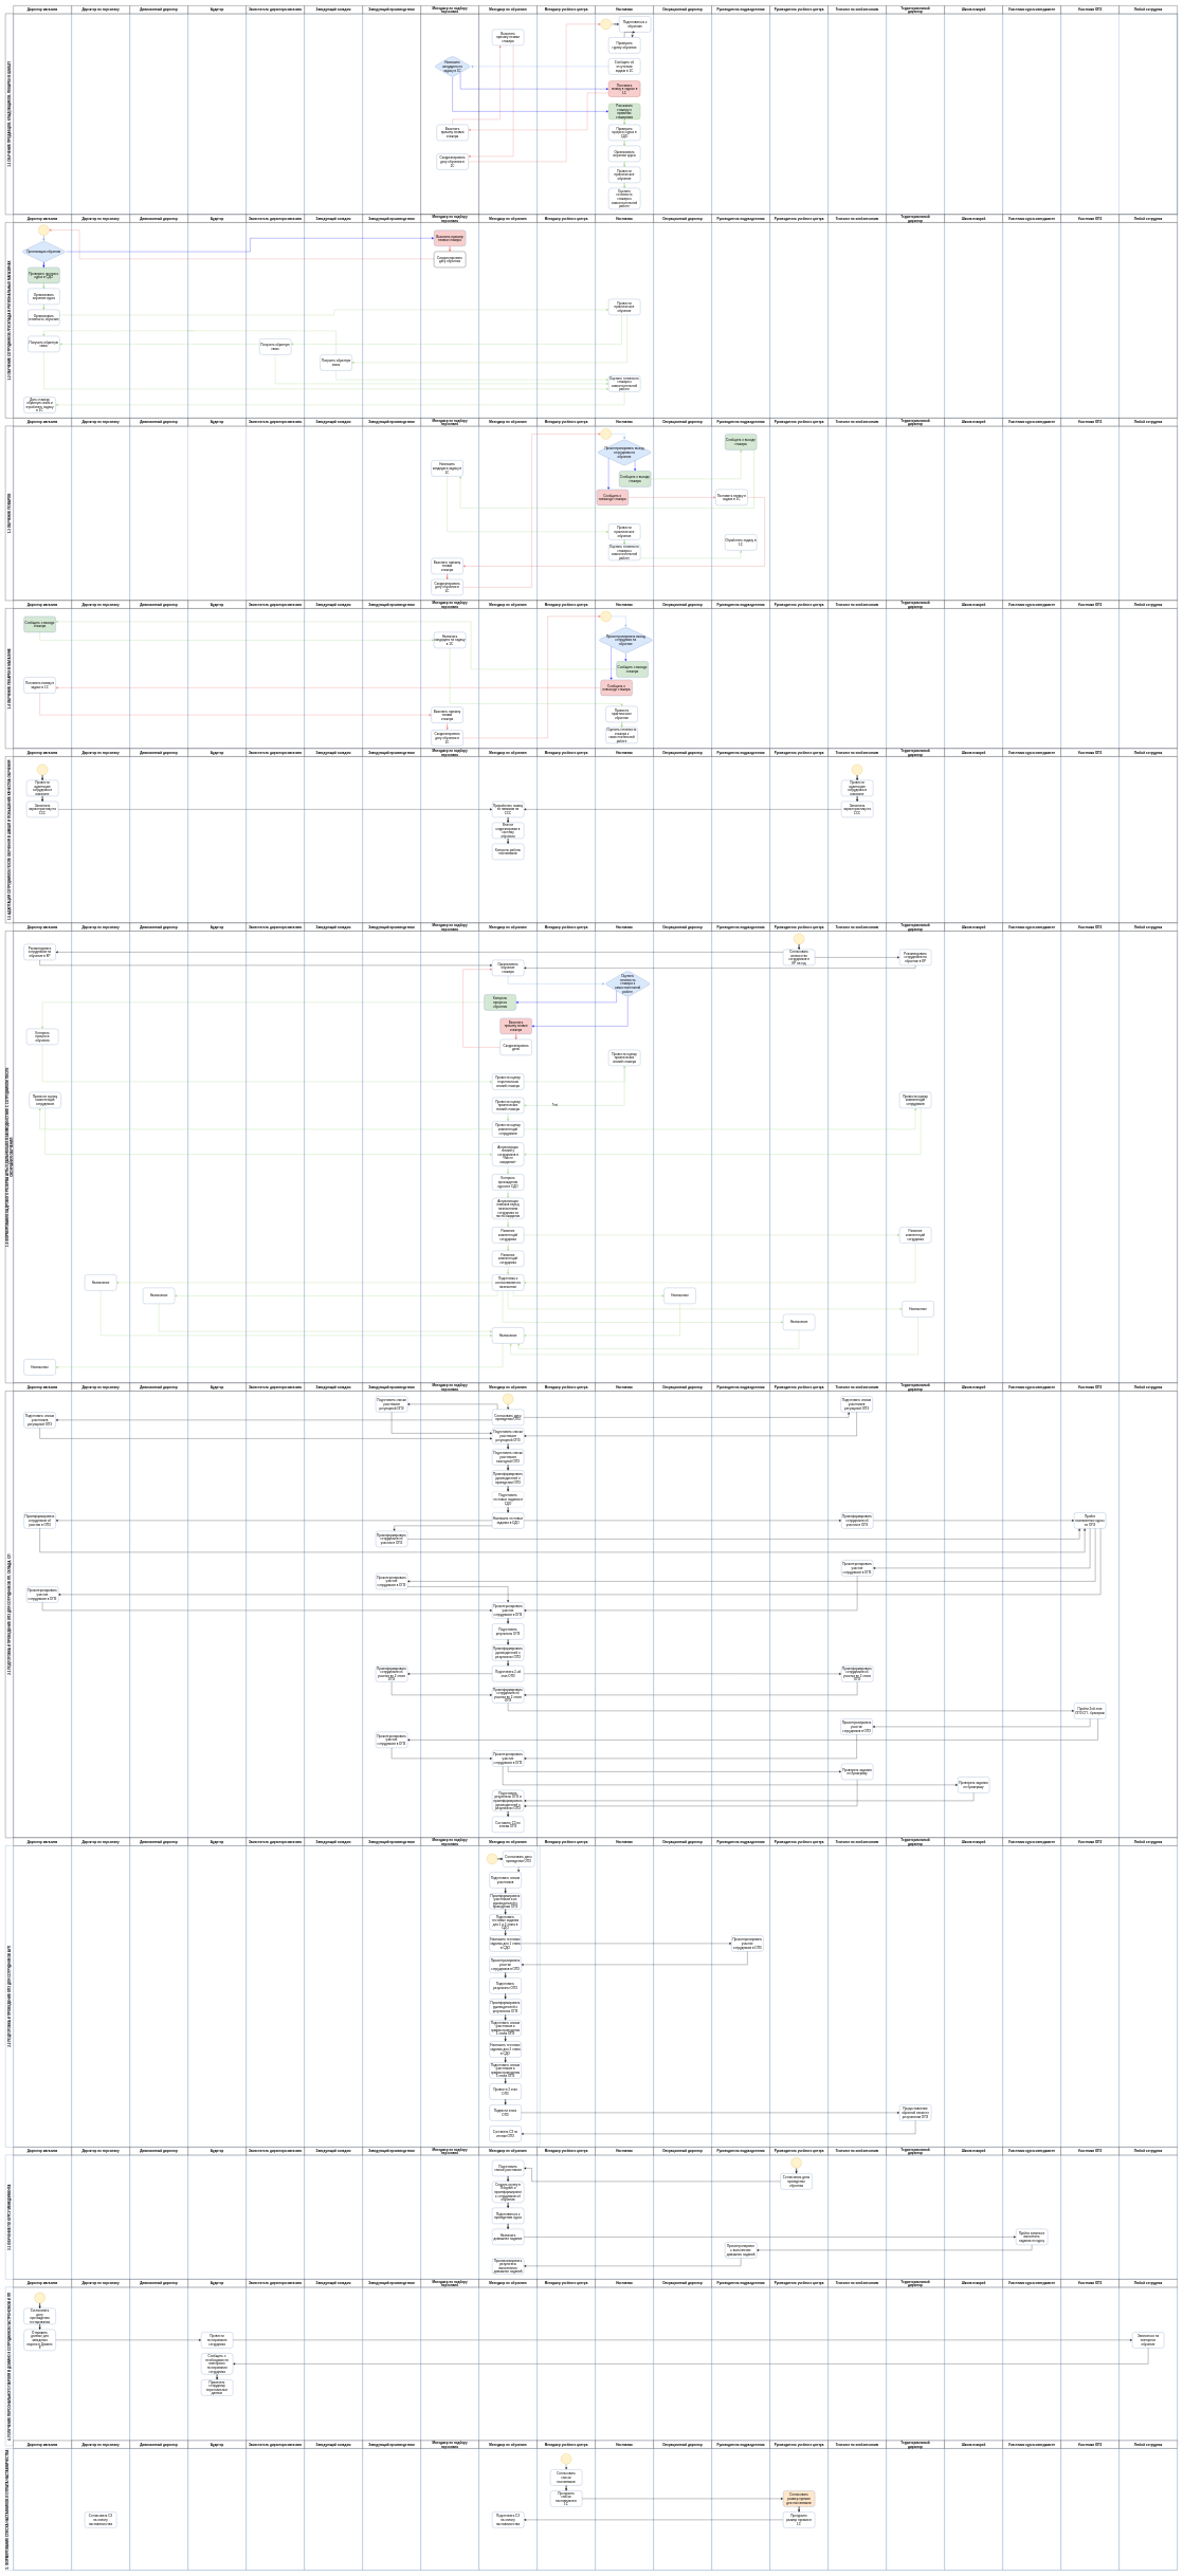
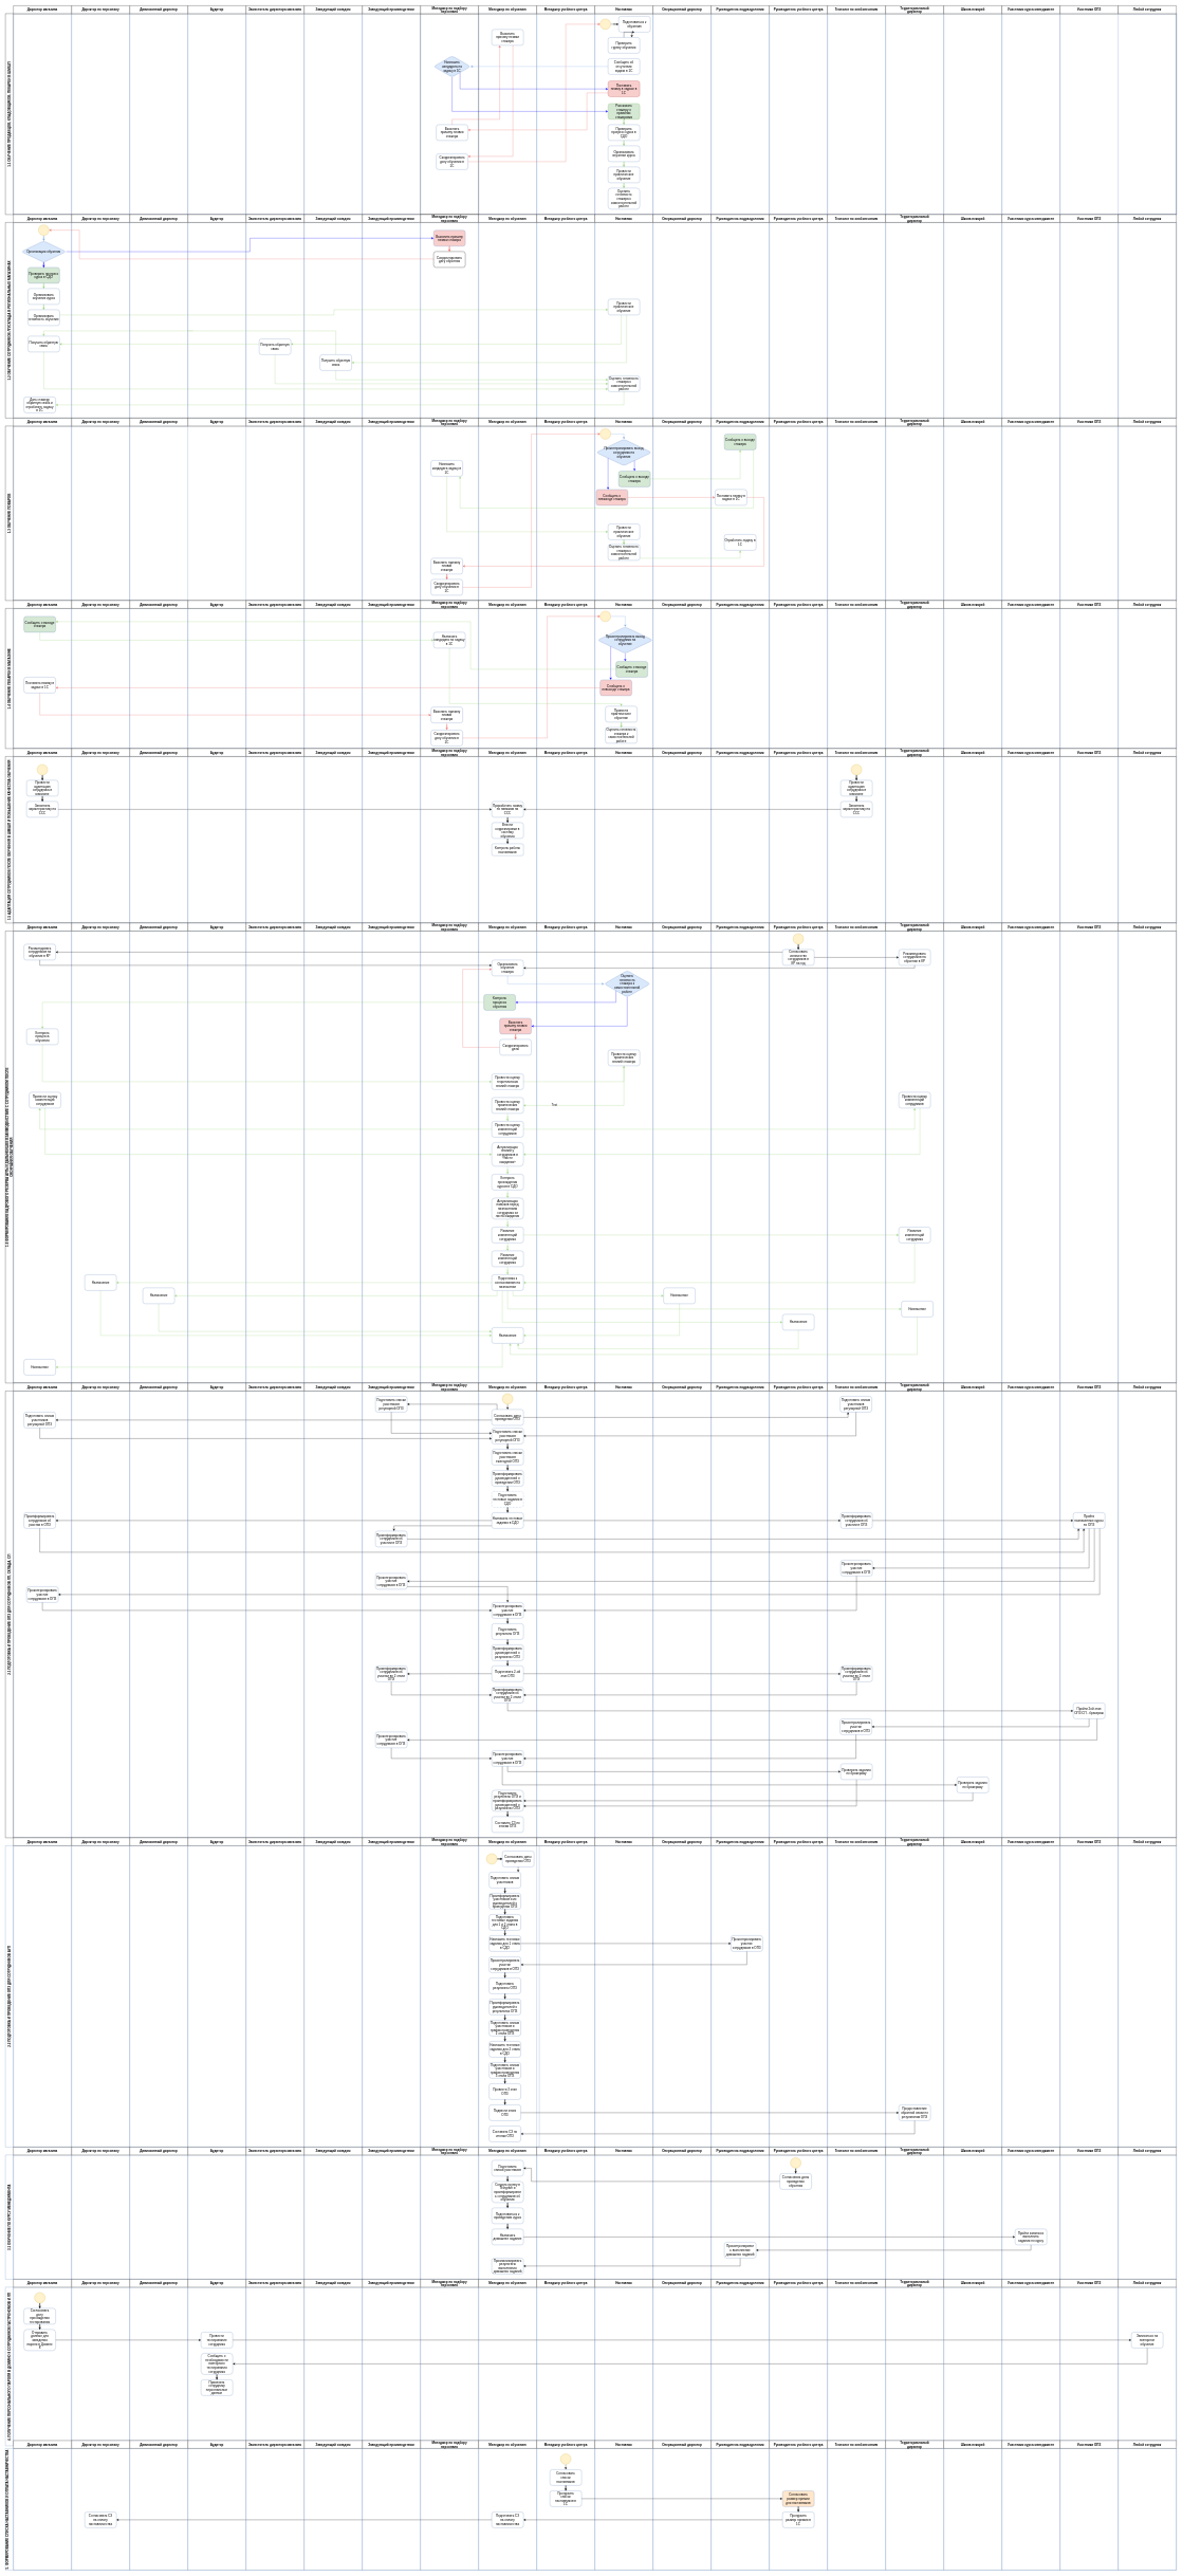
- <mxCell id="201" value="&#10;&#10;Контроль работы&#10;наставников&#10;&#10;" style="whiteSpace=wrap;html=1;fillColor=#FFFFFF;strokeColor=#6C8EBF;rounded=1;" parent="196" vertex="1"><mxGeometry x="50" y="330" width="120" height="60" as="geometry" /></mxCell>
+ <mxCell id="201" value="&#10;&#10;Контроль работы&#10;наставников&#10;&#10;" style="whiteSpace=wrap;html=1;fillColor=#FFFFFF;strokeColor=#6C8EBF;rounded=1;" parent="196" vertex="1"><mxGeometry x="50" y="330" width="120" height="45" as="geometry" /></mxCell>
+ <mxCell id="576" value="" style="edgeStyle=orthogonalEdgeStyle;rounded=0;orthogonalLoop=1;jettySize=auto;html=1;strokeColor=#000000;" parent="555" source="559" target="557" edge="1"><mxGeometry relative="1" as="geometry" /></mxCell>
